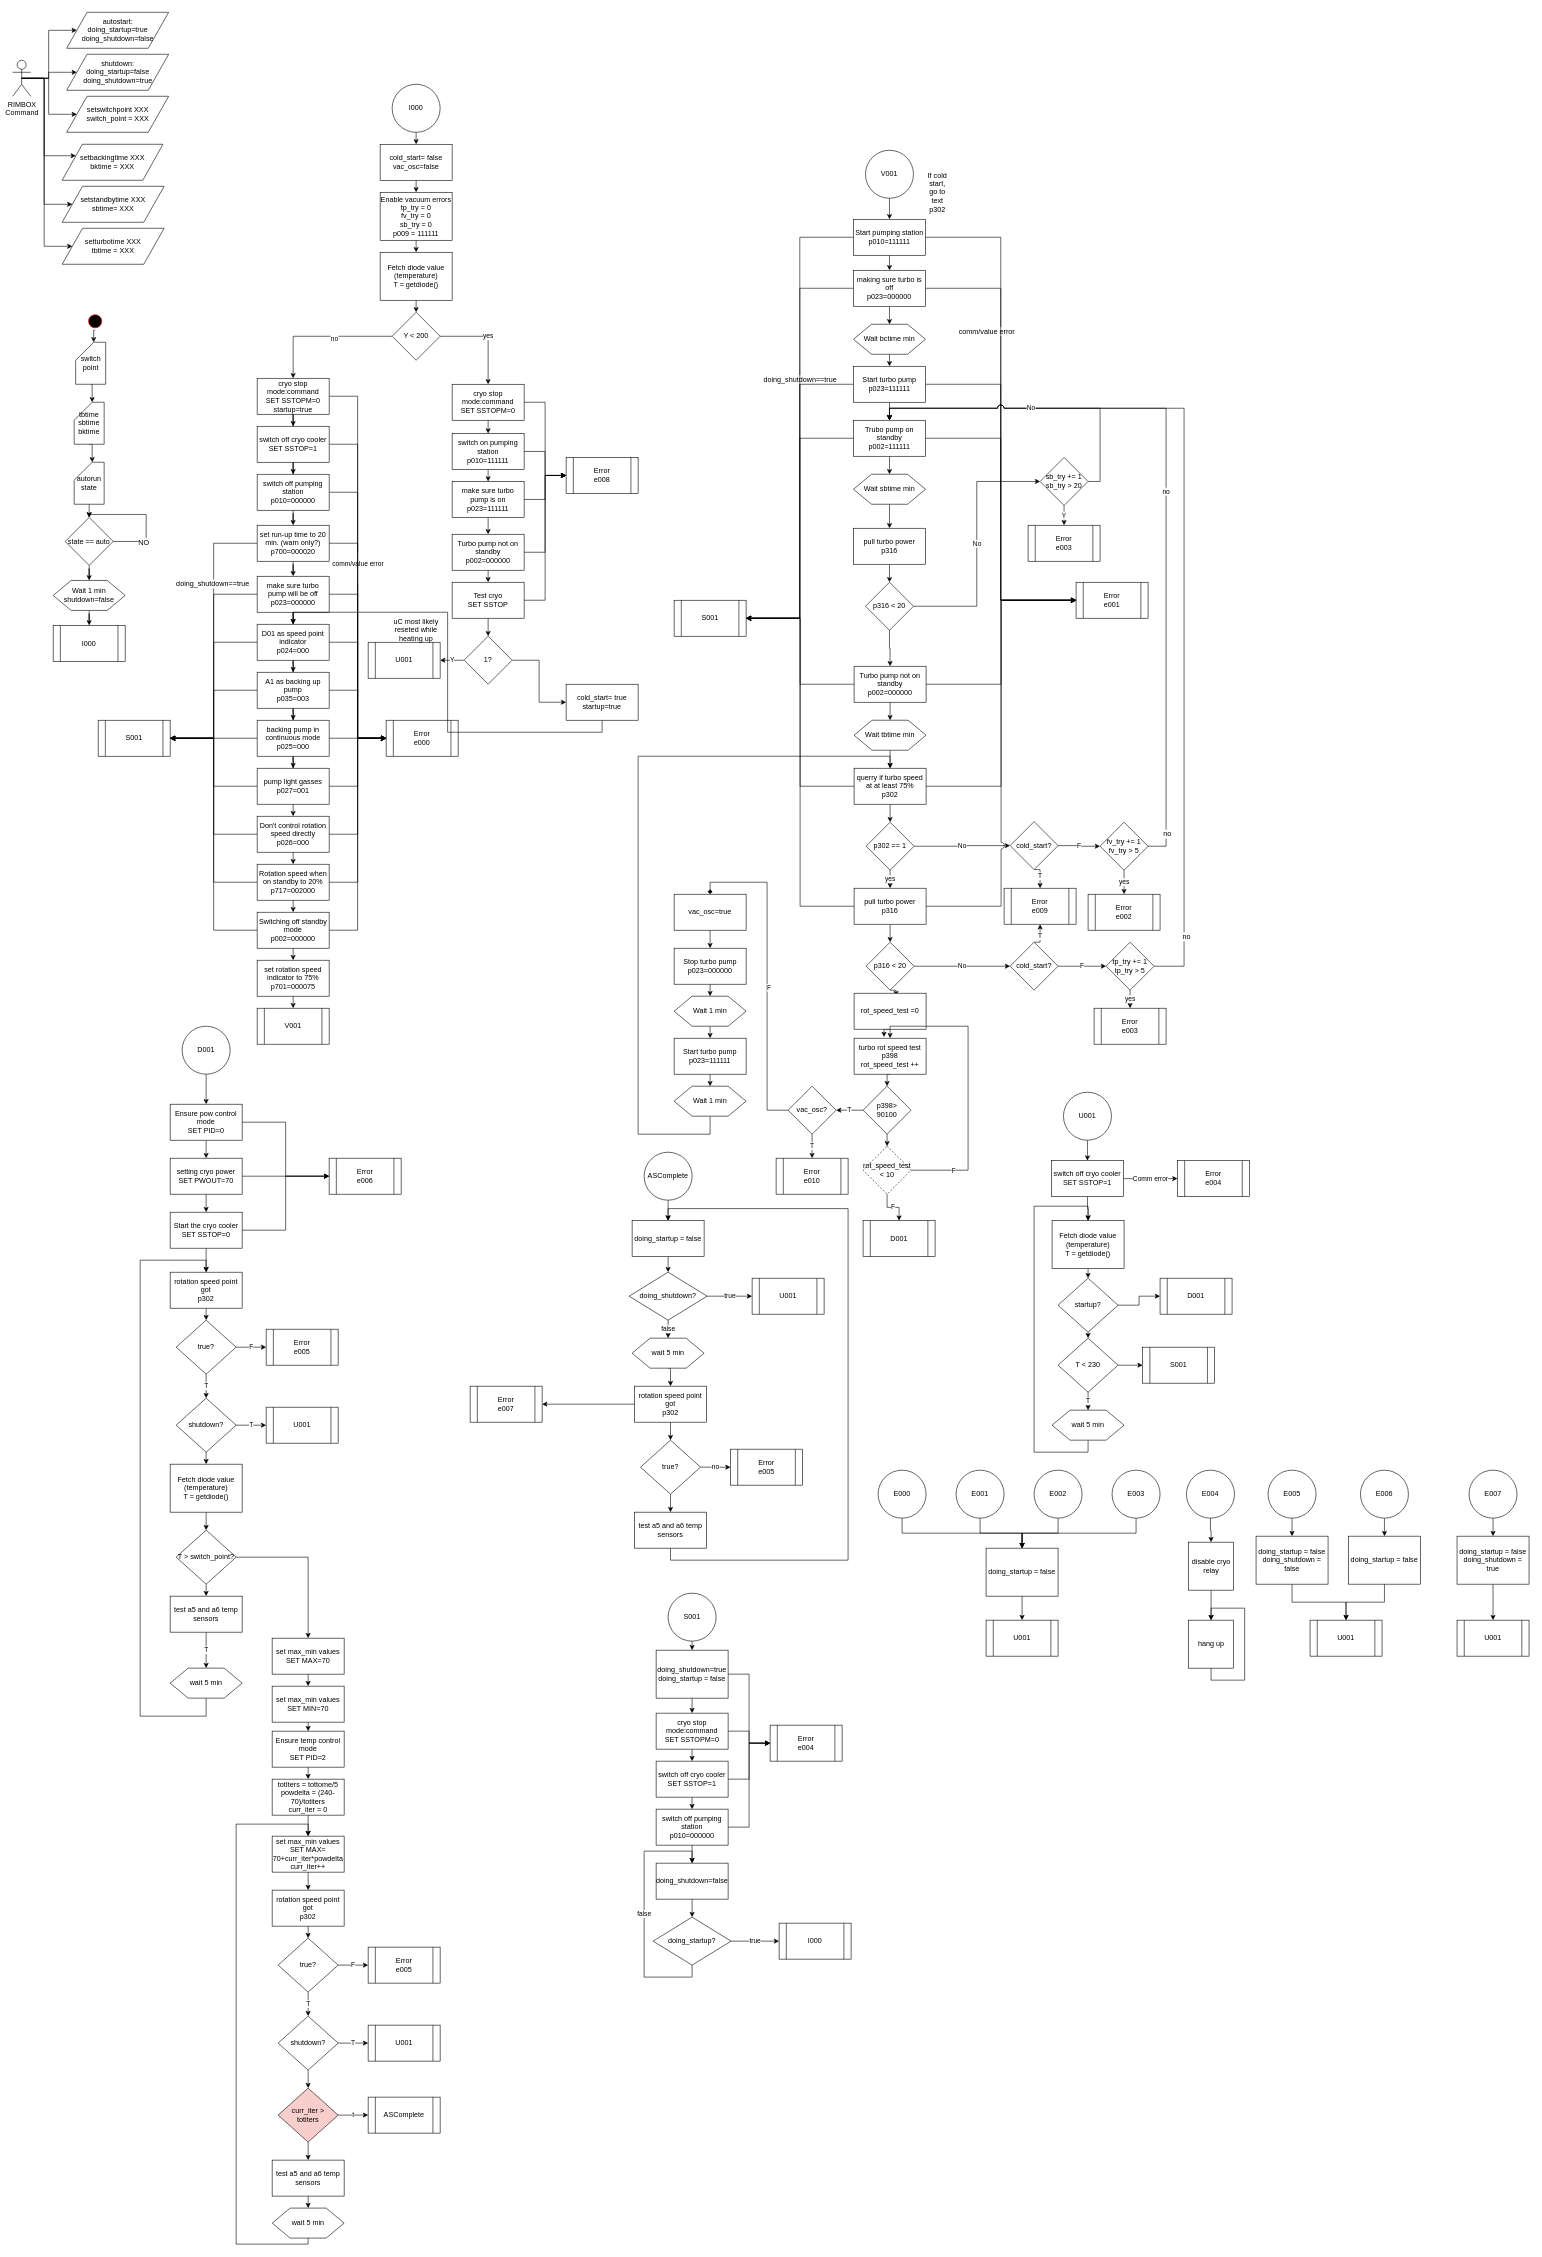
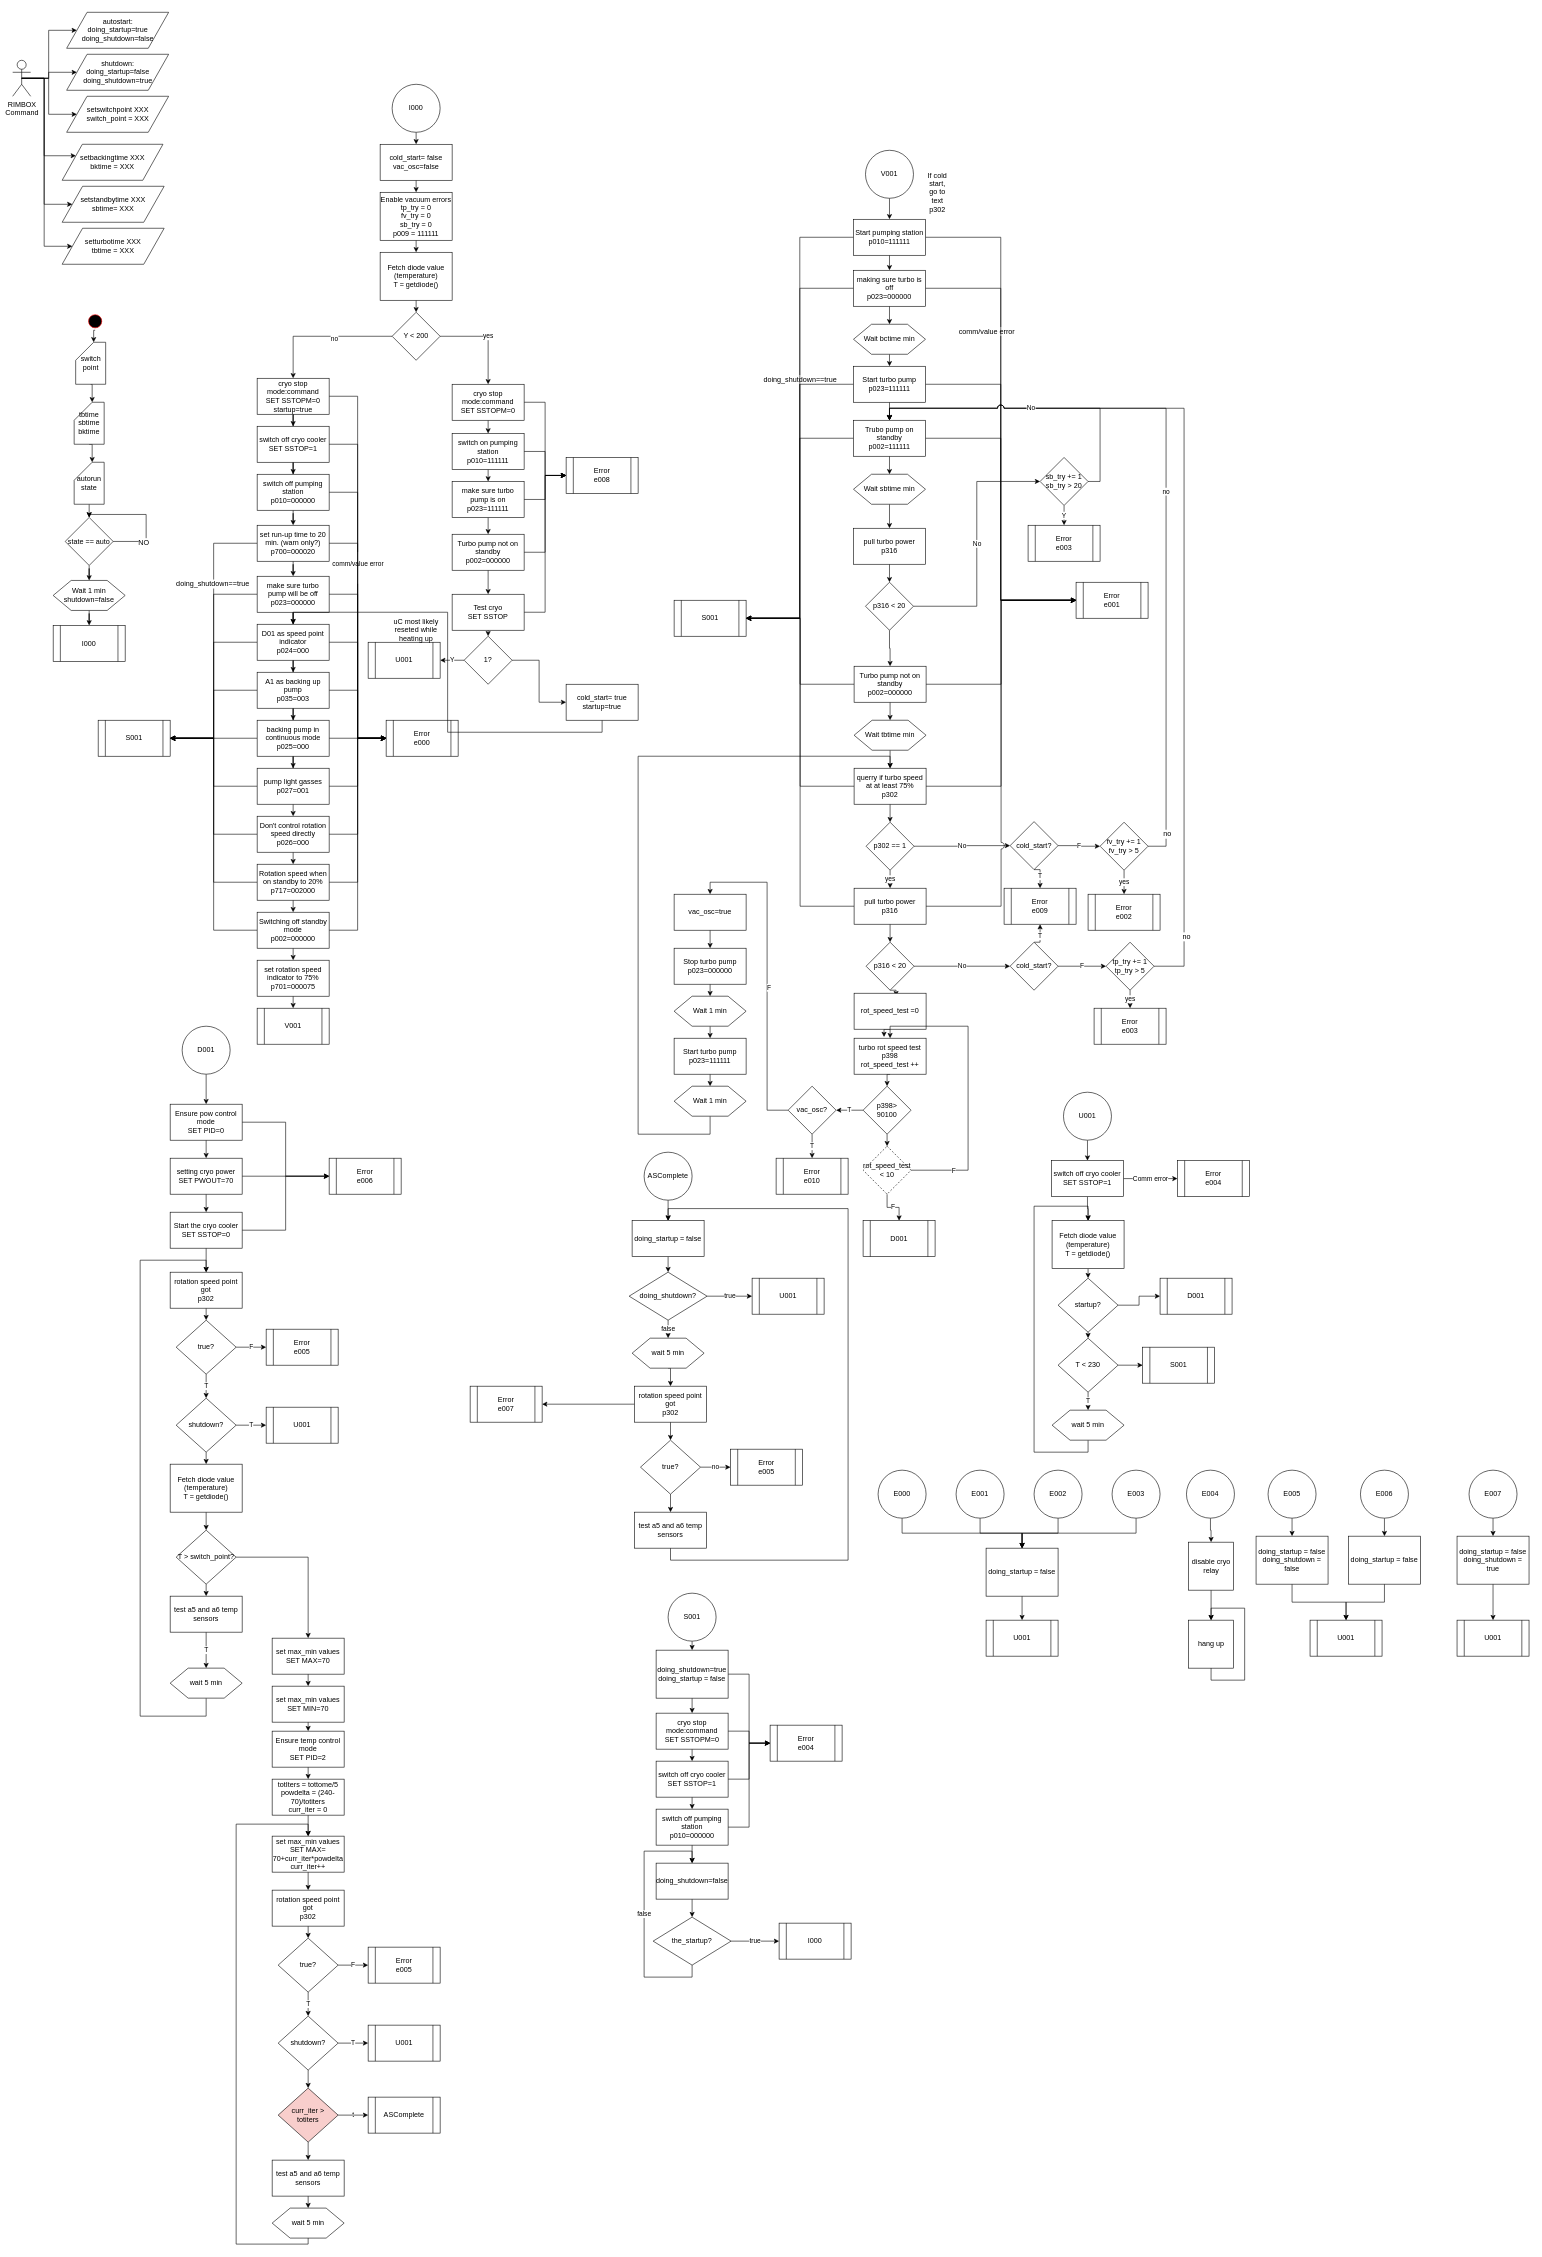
- <mxCell id="228" value="&lt;div&gt;Test cryo&lt;br&gt;&lt;/div&gt;&lt;div&gt;SET SSTOP&lt;br&gt;&lt;/div&gt;" style="rounded=0;whiteSpace=wrap;html=1;" parent="1" vertex="1"><mxGeometry x="753" y="970" width="120" height="60" as="geometry" /></mxCell>
+ <mxCell id="228" value="&lt;div&gt;Test cryo&lt;br&gt;&lt;/div&gt;&lt;div&gt;SET SSTOP&lt;br&gt;&lt;/div&gt;" style="rounded=0;whiteSpace=wrap;html=1;" parent="1" vertex="1"><mxGeometry x="753" y="990" width="120" height="60" as="geometry" /></mxCell>
- <mxCell id="262" style="edgeStyle=orthogonalEdgeStyle;rounded=0;orthogonalLoop=1;jettySize=auto;html=1;exitX=0;exitY=0.5;exitDx=0;exitDy=0;entryX=0.5;entryY=0;entryDx=0;entryDy=0;endArrow=diamond;" parent="1" source="264" target="260" edge="1"><mxGeometry relative="1" as="geometry" /></mxCell>
+ <mxCell id="262" style="edgeStyle=orthogonalEdgeStyle;rounded=0;orthogonalLoop=1;jettySize=auto;html=1;exitX=0;exitY=0.5;exitDx=0;exitDy=0;entryX=0.5;entryY=0;entryDx=0;entryDy=0;" parent="1" source="264" target="260" edge="1"><mxGeometry relative="1" as="geometry" /></mxCell>
- <mxCell id="182" value="doing_startup?" style="rhombus;whiteSpace=wrap;html=1;" parent="1" vertex="1"><mxGeometry x="1088" y="3195" width="130" height="80" as="geometry" /></mxCell>
+ <mxCell id="182" value="the_startup?" style="rhombus;whiteSpace=wrap;html=1;" parent="1" vertex="1"><mxGeometry x="1088" y="3195" width="130" height="80" as="geometry" /></mxCell>
